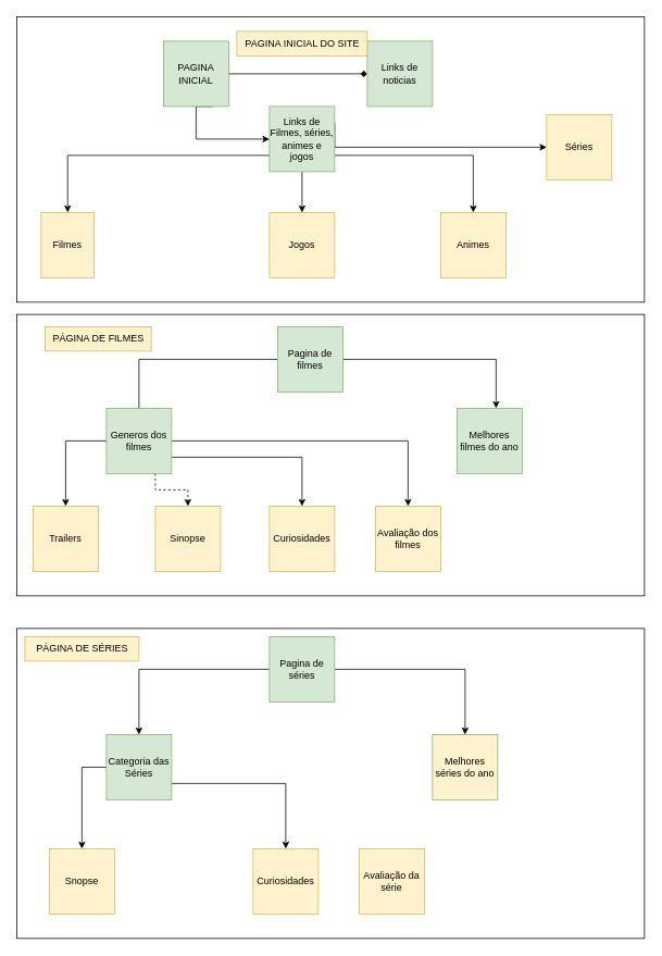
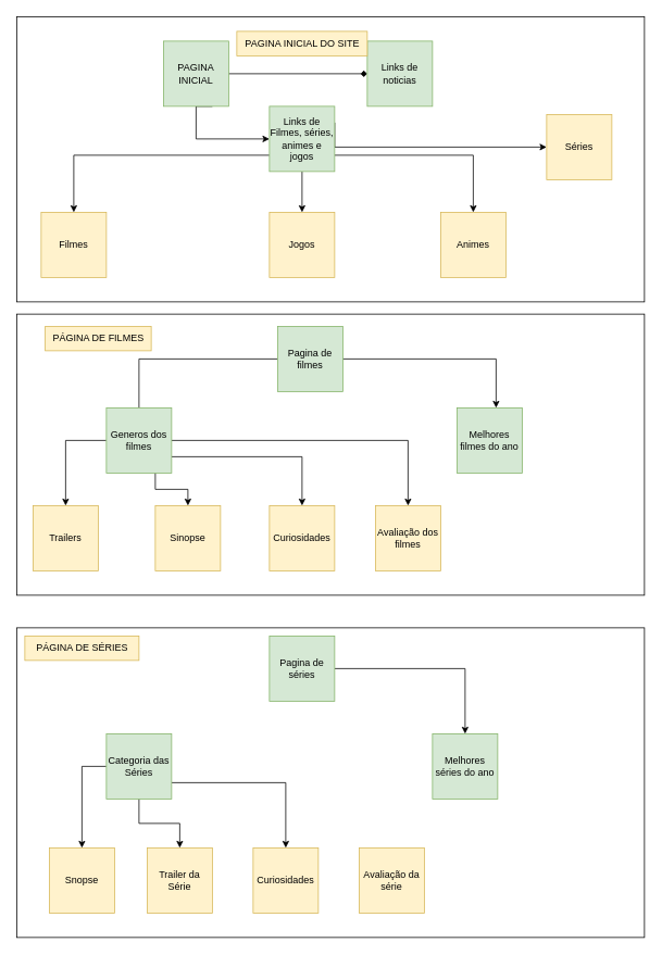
- <mxCell id="14" value="Filmes" style="whiteSpace=wrap;html=1;aspect=fixed;fillColor=#fff2cc;strokeColor=#d6b656;" vertex="1" parent="1"><mxGeometry x="50" y="260" width="65" height="80" as="geometry" /></mxCell>
+ <mxCell id="14" value="Filmes" style="whiteSpace=wrap;html=1;aspect=fixed;fillColor=#fff2cc;strokeColor=#d6b656;" vertex="1" parent="1"><mxGeometry x="50" y="260" width="80" height="80" as="geometry" /></mxCell>
- <mxCell id="23" style="edgeStyle=orthogonalEdgeStyle;rounded=0;orthogonalLoop=1;jettySize=auto;html=1;exitX=0.75;exitY=1;exitDx=0;exitDy=0;dashed=1;" edge="1" parent="1" source="26" target="29"><mxGeometry relative="1" as="geometry" /></mxCell>
+ <mxCell id="23" style="edgeStyle=orthogonalEdgeStyle;rounded=0;orthogonalLoop=1;jettySize=auto;html=1;exitX=0.75;exitY=1;exitDx=0;exitDy=0;" edge="1" parent="1" source="26" target="29"><mxGeometry relative="1" as="geometry" /></mxCell>
- <mxCell id="33" style="edgeStyle=orthogonalEdgeStyle;rounded=0;orthogonalLoop=1;jettySize=auto;html=1;exitX=0;exitY=0.5;exitDx=0;exitDy=0;entryX=0.5;entryY=0;entryDx=0;entryDy=0;" edge="1" parent="1" source="35" target="39"><mxGeometry relative="1" as="geometry" /></mxCell>
- <mxCell id="40" value="Melhores séries do ano" style="whiteSpace=wrap;html=1;aspect=fixed;fillColor=#fff2cc;strokeColor=#82b366;" vertex="1" parent="1"><mxGeometry x="530" y="900" width="80" height="80" as="geometry" /></mxCell>
+ <mxCell id="40" value="Melhores séries do ano" style="whiteSpace=wrap;html=1;aspect=fixed;fillColor=#d5e8d4;strokeColor=#82b366;" vertex="1" parent="1"><mxGeometry x="530" y="900" width="80" height="80" as="geometry" /></mxCell>
+ <mxCell id="37" style="edgeStyle=orthogonalEdgeStyle;rounded=0;orthogonalLoop=1;jettySize=auto;html=1;exitX=0.5;exitY=1;exitDx=0;exitDy=0;entryX=0.5;entryY=0;entryDx=0;entryDy=0;" edge="1" parent="1" source="39" target="42"><mxGeometry relative="1" as="geometry" /></mxCell>
+ <mxCell id="42" value="Trailer da Série" style="whiteSpace=wrap;html=1;aspect=fixed;fillColor=#fff2cc;strokeColor=#d6b656;" vertex="1" parent="1"><mxGeometry x="180" y="1040" width="80" height="80" as="geometry" /></mxCell>
